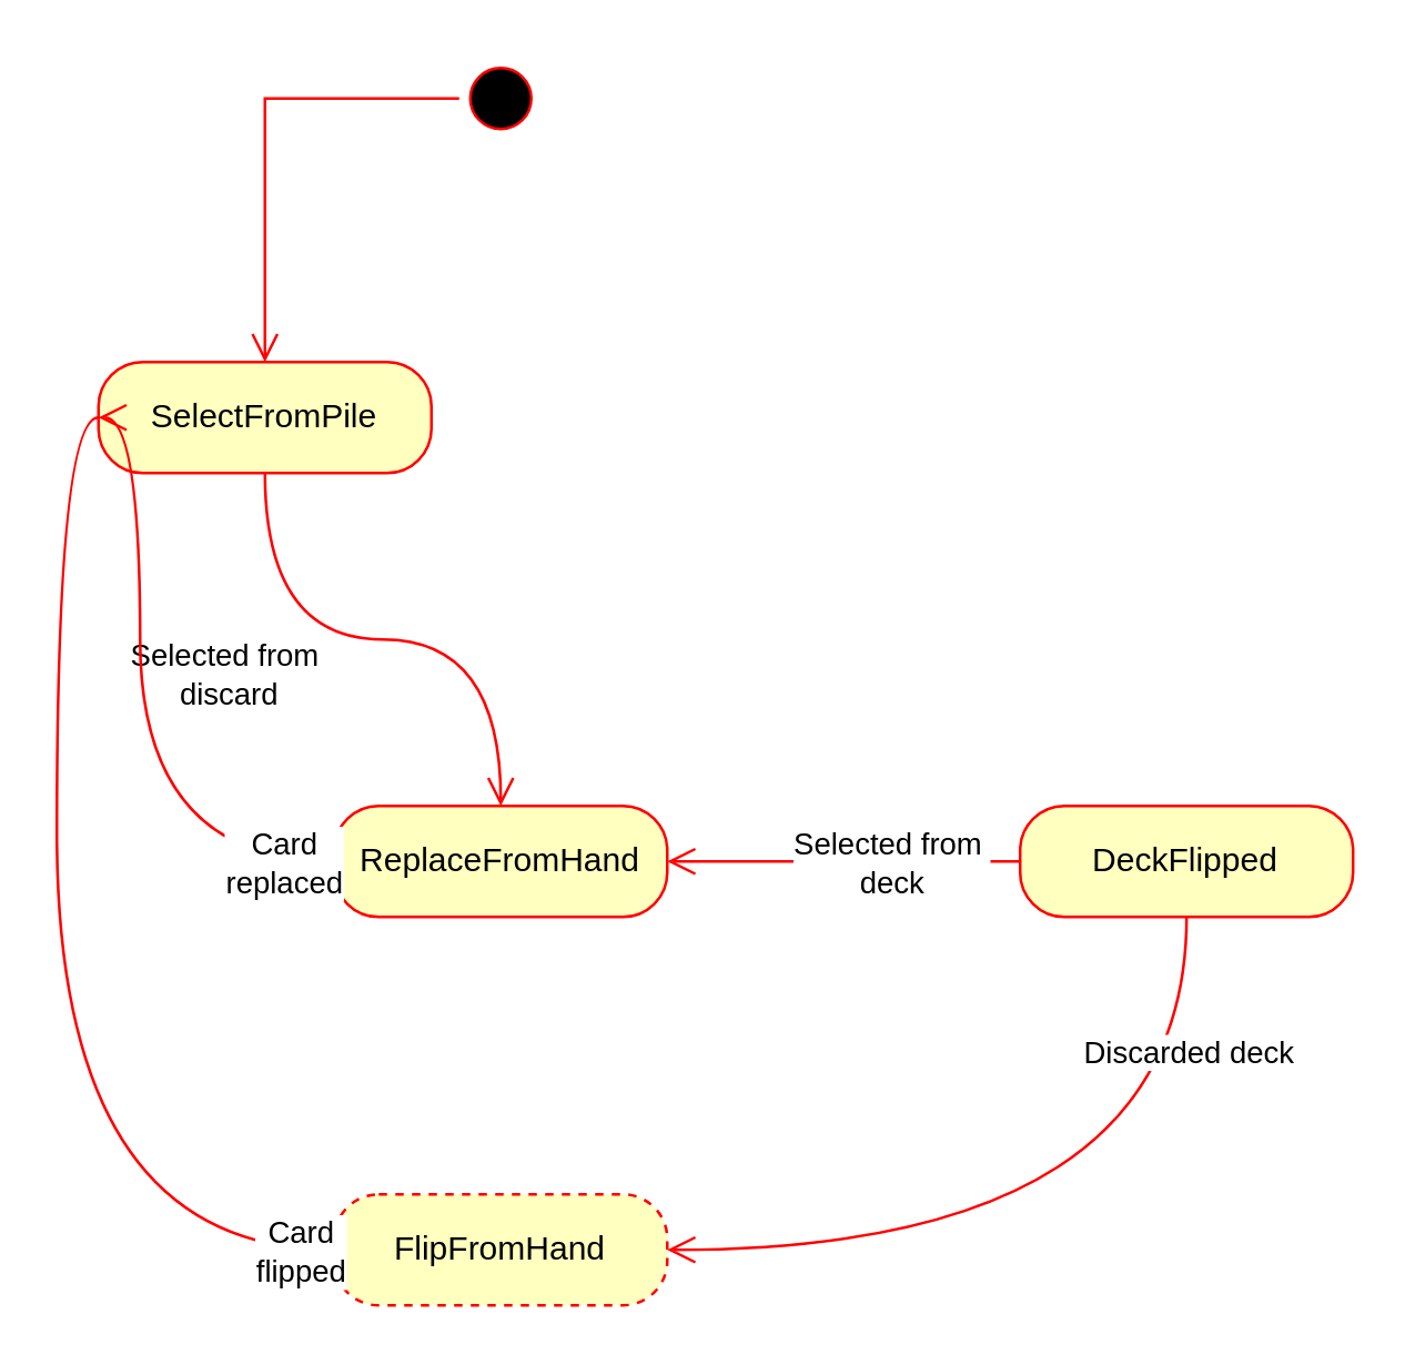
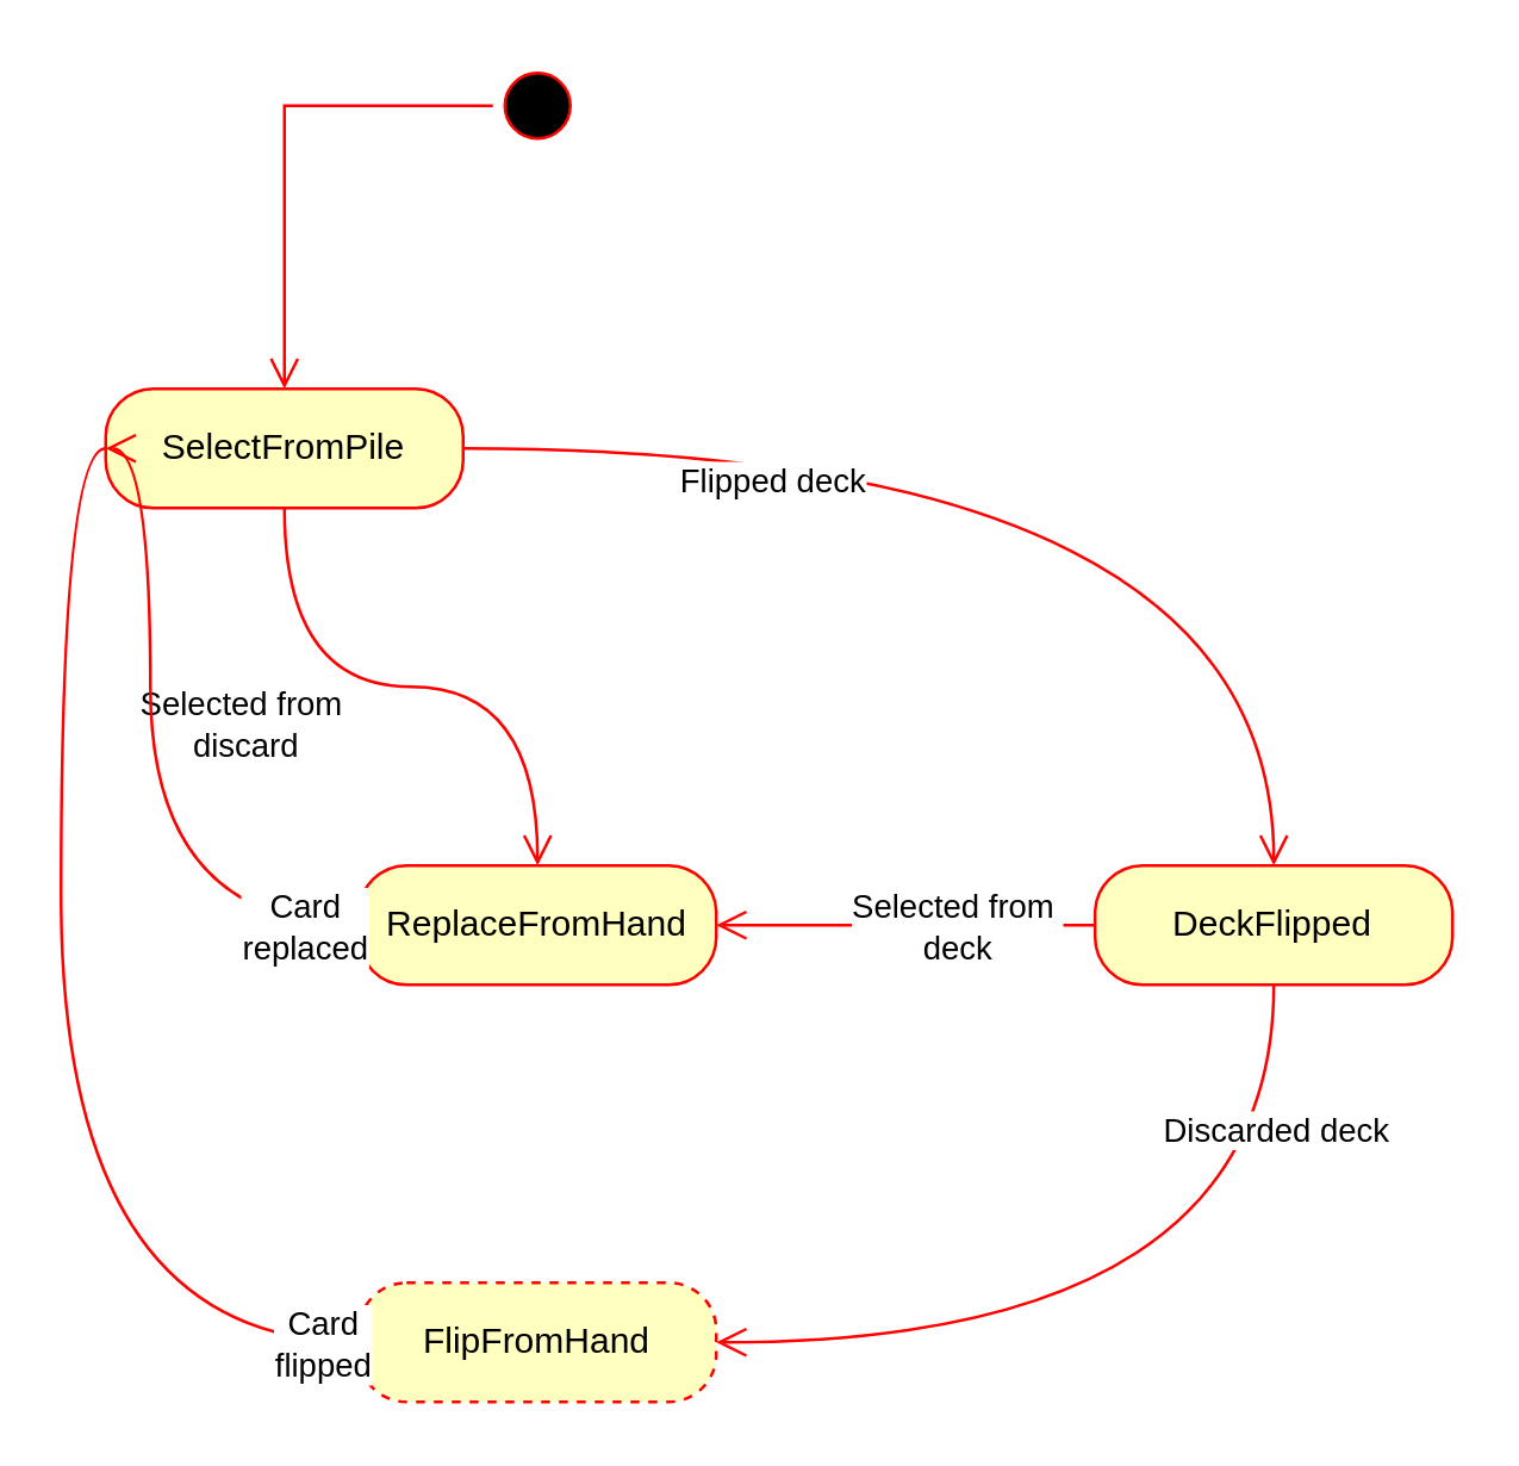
+ <mxCell id="7" value="" style="edgeStyle=orthogonalEdgeStyle;html=1;verticalAlign=bottom;endArrow=open;endSize=8;strokeColor=#ff0000;rounded=0;exitX=1;exitY=0.5;exitDx=0;exitDy=0;entryX=0.5;entryY=0;entryDx=0;entryDy=0;curved=1;" edge="1" parent="1" source="4" target="6"><mxGeometry relative="1" as="geometry"><mxPoint x="310" y="170" as="targetPoint" /><mxPoint x="310" y="80" as="sourcePoint" /></mxGeometry></mxCell>
+ <mxCell id="8" value="Flipped deck" style="edgeLabel;html=1;align=center;verticalAlign=middle;resizable=0;points=[];" vertex="1" connectable="0" parent="7"><mxGeometry x="-0.615" y="-4" relative="1" as="geometry"><mxPoint x="24" y="6" as="offset" /></mxGeometry></mxCell>
